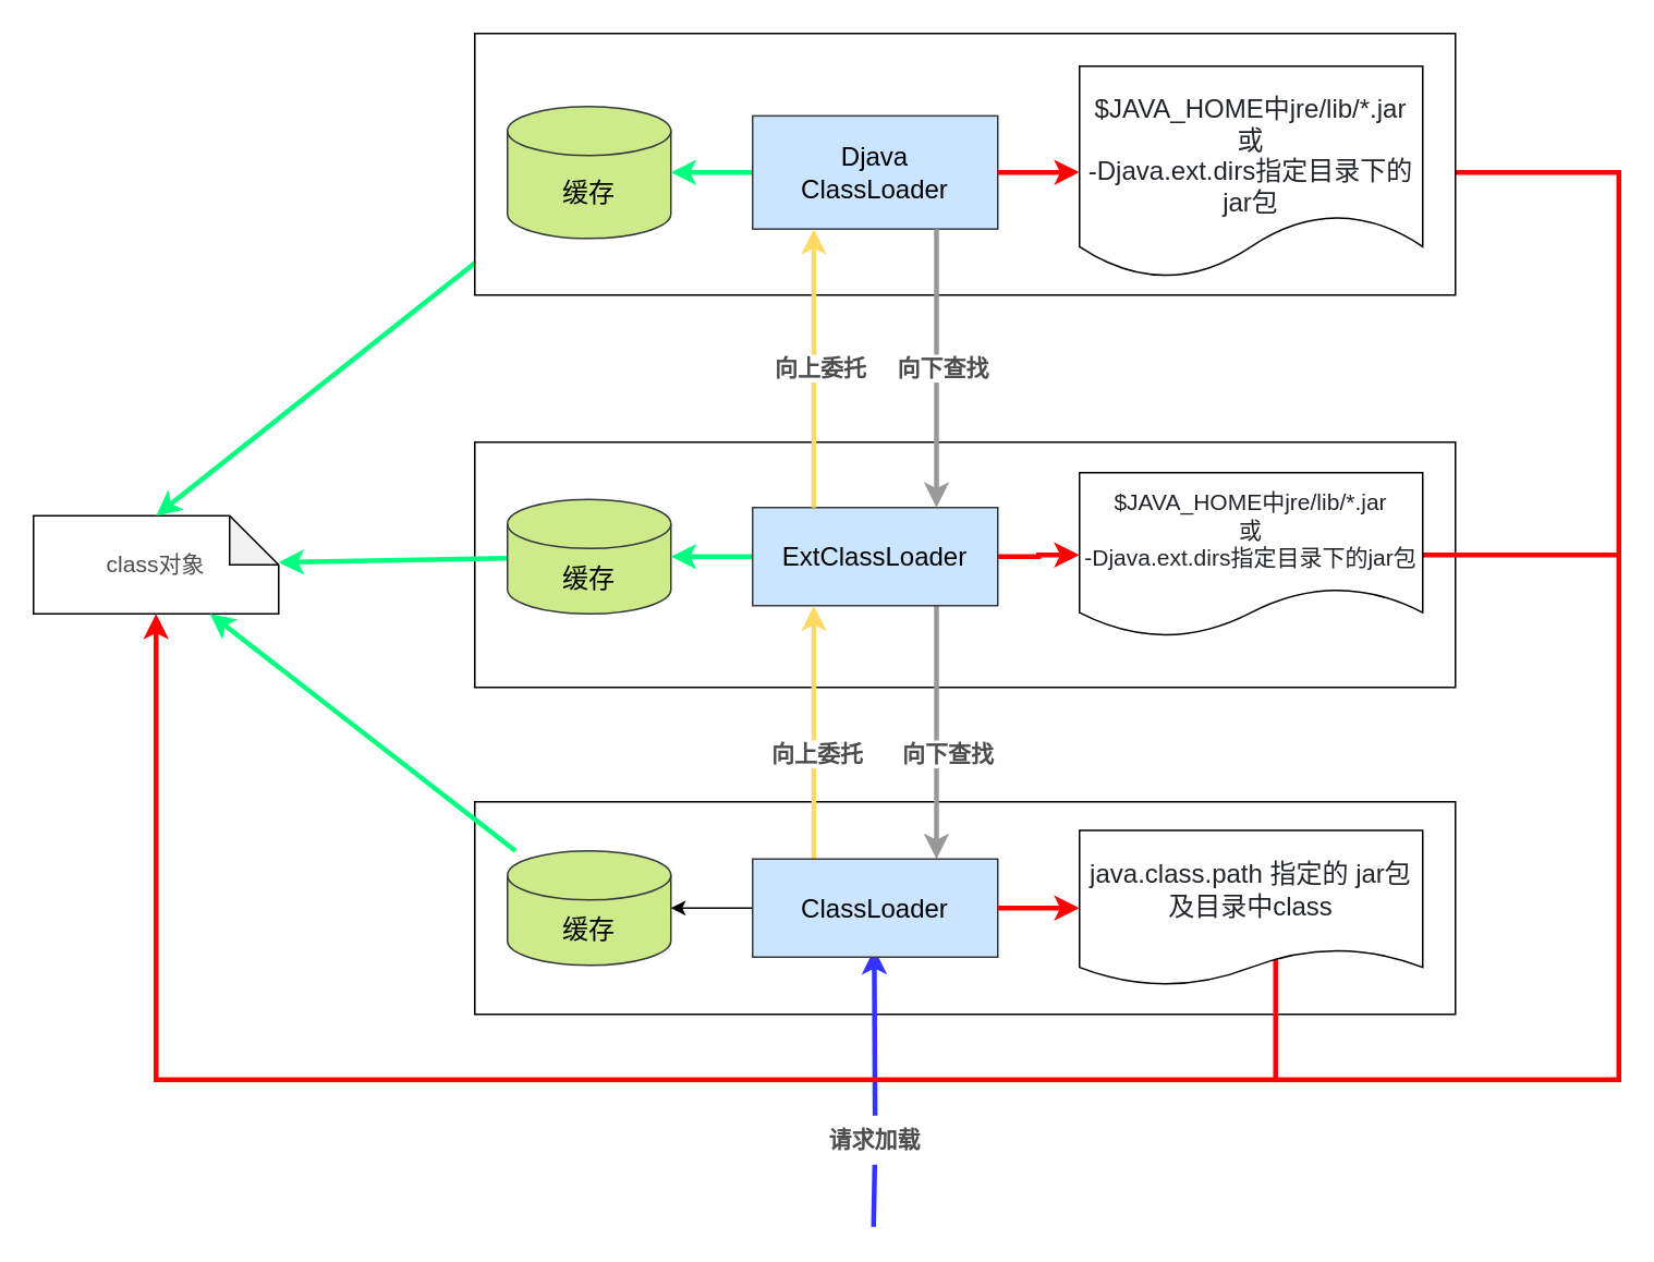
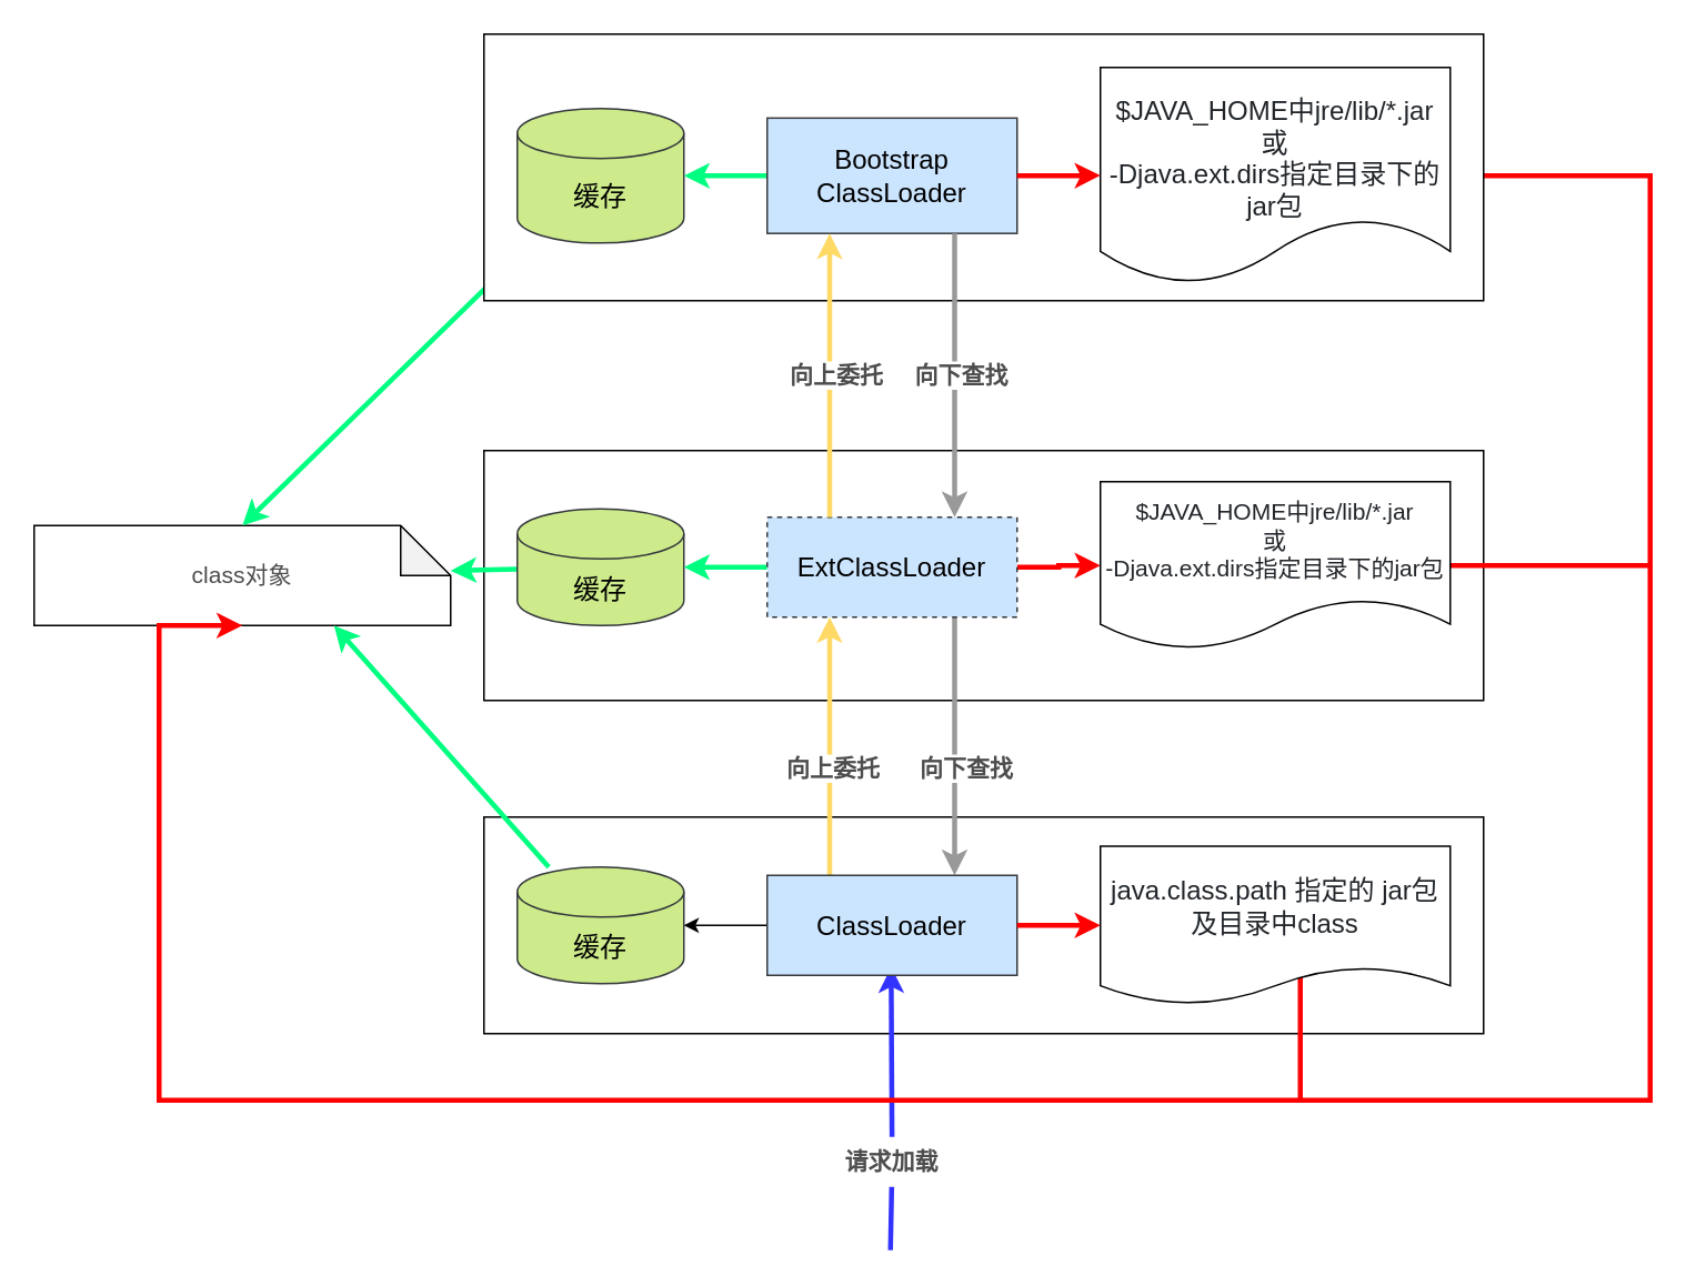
- <mxCell id="25" value="Djava&lt;br&gt;ClassLoader" style="rounded=0;whiteSpace=wrap;html=1;glass=0;labelBackgroundColor=none;comic=0;sketch=0;fontSize=16;fillColor=#cce5ff;strokeColor=#36393d;" parent="1" vertex="1"><mxGeometry x="460" y="70.385" width="150" height="69.231" as="geometry" /></mxCell>
+ <mxCell id="25" value="Bootstrap&lt;br&gt;ClassLoader" style="rounded=0;whiteSpace=wrap;html=1;glass=0;labelBackgroundColor=none;comic=0;sketch=0;fontSize=16;fillColor=#cce5ff;strokeColor=#36393d;" parent="1" vertex="1"><mxGeometry x="460" y="70.385" width="150" height="69.231" as="geometry" /></mxCell>
- <mxCell id="9" value="ExtClassLoader" style="rounded=0;whiteSpace=wrap;html=1;glass=0;labelBackgroundColor=none;comic=0;sketch=0;fontSize=16;fillColor=#cce5ff;strokeColor=#36393d;" parent="1" vertex="1"><mxGeometry x="460" y="310" width="150" height="60" as="geometry" /></mxCell>
+ <mxCell id="9" value="ExtClassLoader" style="rounded=0;whiteSpace=wrap;html=1;glass=0;labelBackgroundColor=none;comic=0;sketch=0;fontSize=16;fillColor=#cce5ff;strokeColor=#36393d;dashed=1;" parent="1" vertex="1"><mxGeometry x="460" y="310" width="150" height="60" as="geometry" /></mxCell>
- <mxCell id="15" value="class对象" style="shape=note;whiteSpace=wrap;html=1;backgroundOutline=1;darkOpacity=0.05;glass=0;labelBackgroundColor=default;comic=0;sketch=0;fontSize=14;fontColor=#4D4D4D;" parent="1" vertex="1"><mxGeometry x="20" y="315" width="150" height="60" as="geometry" /></mxCell>
+ <mxCell id="15" value="class对象" style="shape=note;whiteSpace=wrap;html=1;backgroundOutline=1;darkOpacity=0.05;glass=0;labelBackgroundColor=default;comic=0;sketch=0;fontSize=14;fontColor=#4D4D4D;" parent="1" vertex="1"><mxGeometry x="20" y="315" width="250" height="60" as="geometry" /></mxCell>
